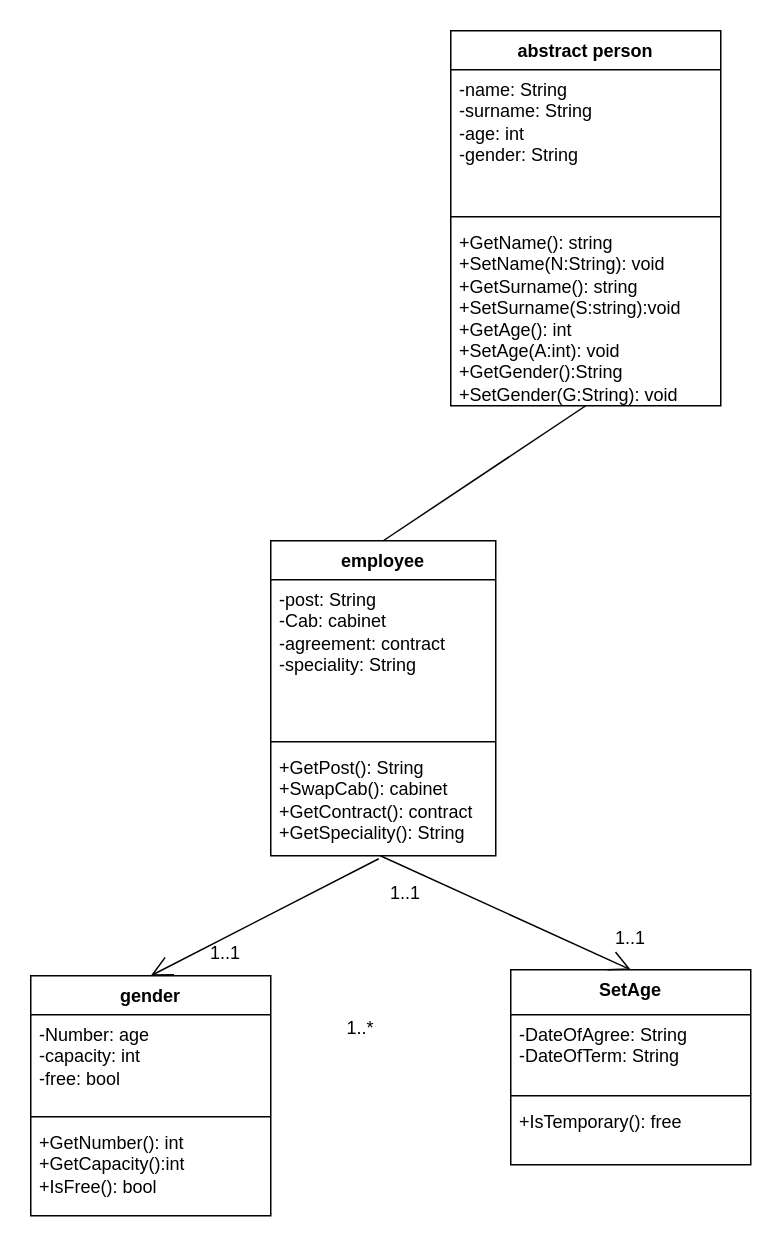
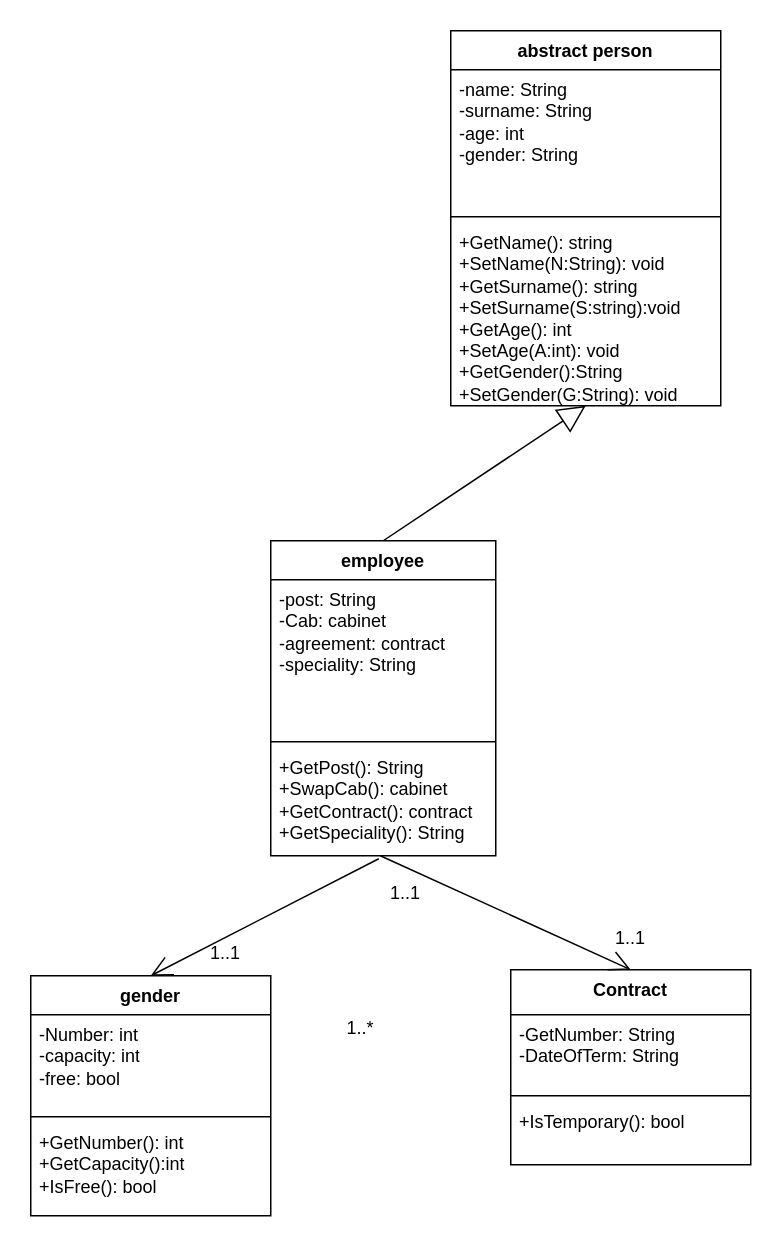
- <mxCell id="10" value="" style="endArrow=none;endSize=16;endFill=0;html=1;rounded=0;entryX=0.5;entryY=1;entryDx=0;entryDy=0;exitX=0.5;exitY=0;exitDx=0;exitDy=0;" edge="1" parent="1" source="6" target="2"><mxGeometry width="160" relative="1" as="geometry"><mxPoint x="270" y="350" as="sourcePoint" /><mxPoint x="420" y="330" as="targetPoint" /></mxGeometry></mxCell>
+ <mxCell id="10" value="" style="endArrow=block;endSize=16;endFill=0;html=1;rounded=0;entryX=0.5;entryY=1;entryDx=0;entryDy=0;exitX=0.5;exitY=0;exitDx=0;exitDy=0;" edge="1" parent="1" source="6" target="2"><mxGeometry width="160" relative="1" as="geometry"><mxPoint x="270" y="350" as="sourcePoint" /><mxPoint x="420" y="330" as="targetPoint" /></mxGeometry></mxCell>
- <mxCell id="11" value="SetAge" style="swimlane;fontStyle=1;align=center;verticalAlign=top;childLayout=stackLayout;horizontal=1;startSize=30;horizontalStack=0;resizeParent=1;resizeParentMax=0;resizeLast=0;collapsible=1;marginBottom=0;whiteSpace=wrap;html=1;" vertex="1" parent="1"><mxGeometry x="340" y="646" width="160" height="130" as="geometry" /></mxCell>
+ <mxCell id="11" value="Contract" style="swimlane;fontStyle=1;align=center;verticalAlign=top;childLayout=stackLayout;horizontal=1;startSize=30;horizontalStack=0;resizeParent=1;resizeParentMax=0;resizeLast=0;collapsible=1;marginBottom=0;whiteSpace=wrap;html=1;" vertex="1" parent="1"><mxGeometry x="340" y="646" width="160" height="130" as="geometry" /></mxCell>
- <mxCell id="12" value="&lt;div&gt;-DateOfAgree: String&lt;/div&gt;&lt;div&gt;-DateOfTerm: String&lt;/div&gt;" style="text;strokeColor=none;fillColor=none;align=left;verticalAlign=top;spacingLeft=4;spacingRight=4;overflow=hidden;rotatable=0;points=[[0,0.5],[1,0.5]];portConstraint=eastwest;whiteSpace=wrap;html=1;" vertex="1" parent="11"><mxGeometry y="30" width="160" height="50" as="geometry" /></mxCell>
+ <mxCell id="12" value="&lt;div&gt;-GetNumber: String&lt;/div&gt;&lt;div&gt;-DateOfTerm: String&lt;/div&gt;" style="text;strokeColor=none;fillColor=none;align=left;verticalAlign=top;spacingLeft=4;spacingRight=4;overflow=hidden;rotatable=0;points=[[0,0.5],[1,0.5]];portConstraint=eastwest;whiteSpace=wrap;html=1;" vertex="1" parent="11"><mxGeometry y="30" width="160" height="50" as="geometry" /></mxCell>
- <mxCell id="16" value="&lt;div&gt;-Number: age&lt;/div&gt;&lt;div&gt;-capacity: int&lt;/div&gt;&lt;div&gt;-free: bool&lt;/div&gt;" style="text;strokeColor=none;fillColor=none;align=left;verticalAlign=top;spacingLeft=4;spacingRight=4;overflow=hidden;rotatable=0;points=[[0,0.5],[1,0.5]];portConstraint=eastwest;whiteSpace=wrap;html=1;" vertex="1" parent="15"><mxGeometry y="26" width="160" height="64" as="geometry" /></mxCell>
+ <mxCell id="16" value="&lt;div&gt;-Number: int&lt;/div&gt;&lt;div&gt;-capacity: int&lt;/div&gt;&lt;div&gt;-free: bool&lt;/div&gt;" style="text;strokeColor=none;fillColor=none;align=left;verticalAlign=top;spacingLeft=4;spacingRight=4;overflow=hidden;rotatable=0;points=[[0,0.5],[1,0.5]];portConstraint=eastwest;whiteSpace=wrap;html=1;" vertex="1" parent="15"><mxGeometry y="26" width="160" height="64" as="geometry" /></mxCell>
- <mxCell id="14" value="&lt;div&gt;+IsTemporary(): free&lt;/div&gt;&lt;div&gt;&lt;br&gt;&lt;/div&gt;" style="text;strokeColor=none;fillColor=none;align=left;verticalAlign=top;spacingLeft=4;spacingRight=4;overflow=hidden;rotatable=0;points=[[0,0.5],[1,0.5]];portConstraint=eastwest;whiteSpace=wrap;html=1;" vertex="1" parent="11"><mxGeometry y="88" width="160" height="42" as="geometry" /></mxCell>
+ <mxCell id="14" value="&lt;div&gt;+IsTemporary(): bool&lt;/div&gt;&lt;div&gt;&lt;br&gt;&lt;/div&gt;" style="text;strokeColor=none;fillColor=none;align=left;verticalAlign=top;spacingLeft=4;spacingRight=4;overflow=hidden;rotatable=0;points=[[0,0.5],[1,0.5]];portConstraint=eastwest;whiteSpace=wrap;html=1;" vertex="1" parent="11"><mxGeometry y="88" width="160" height="42" as="geometry" /></mxCell>
